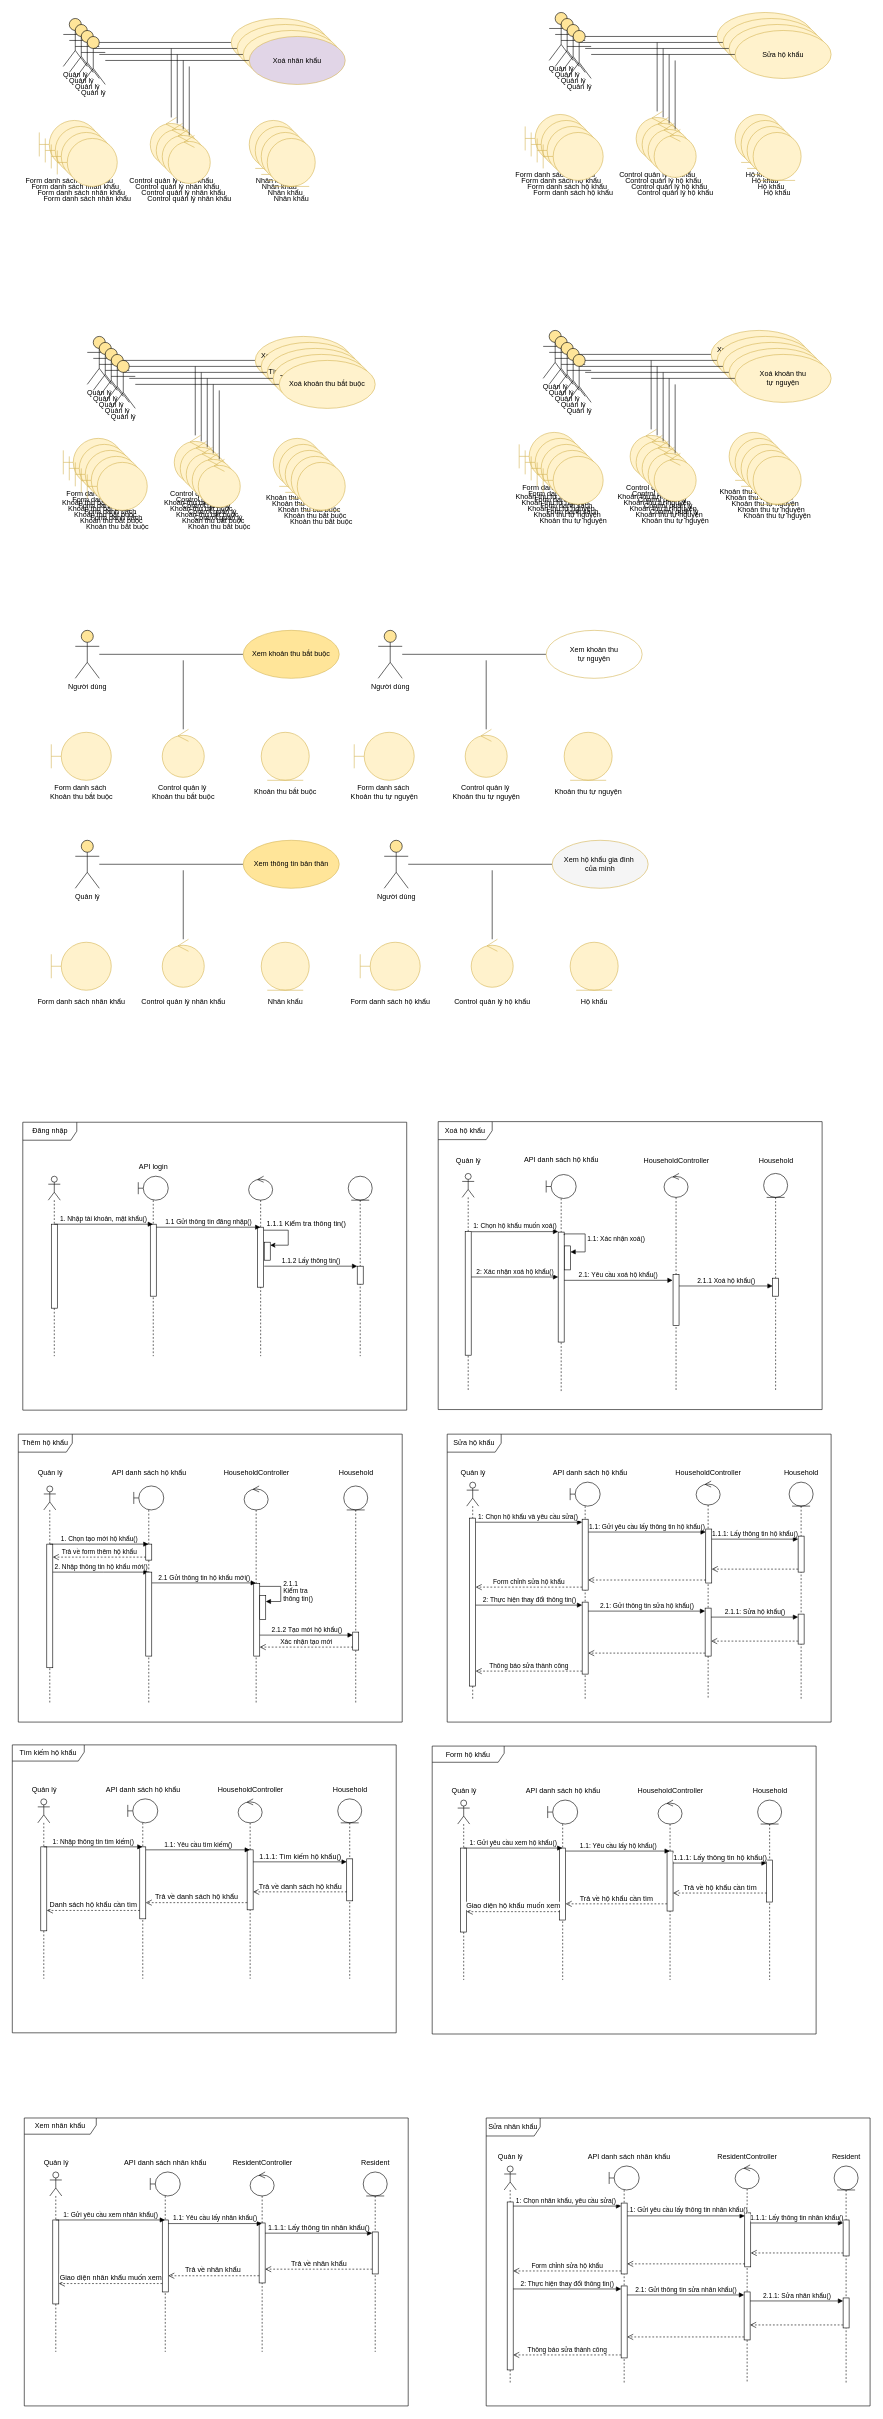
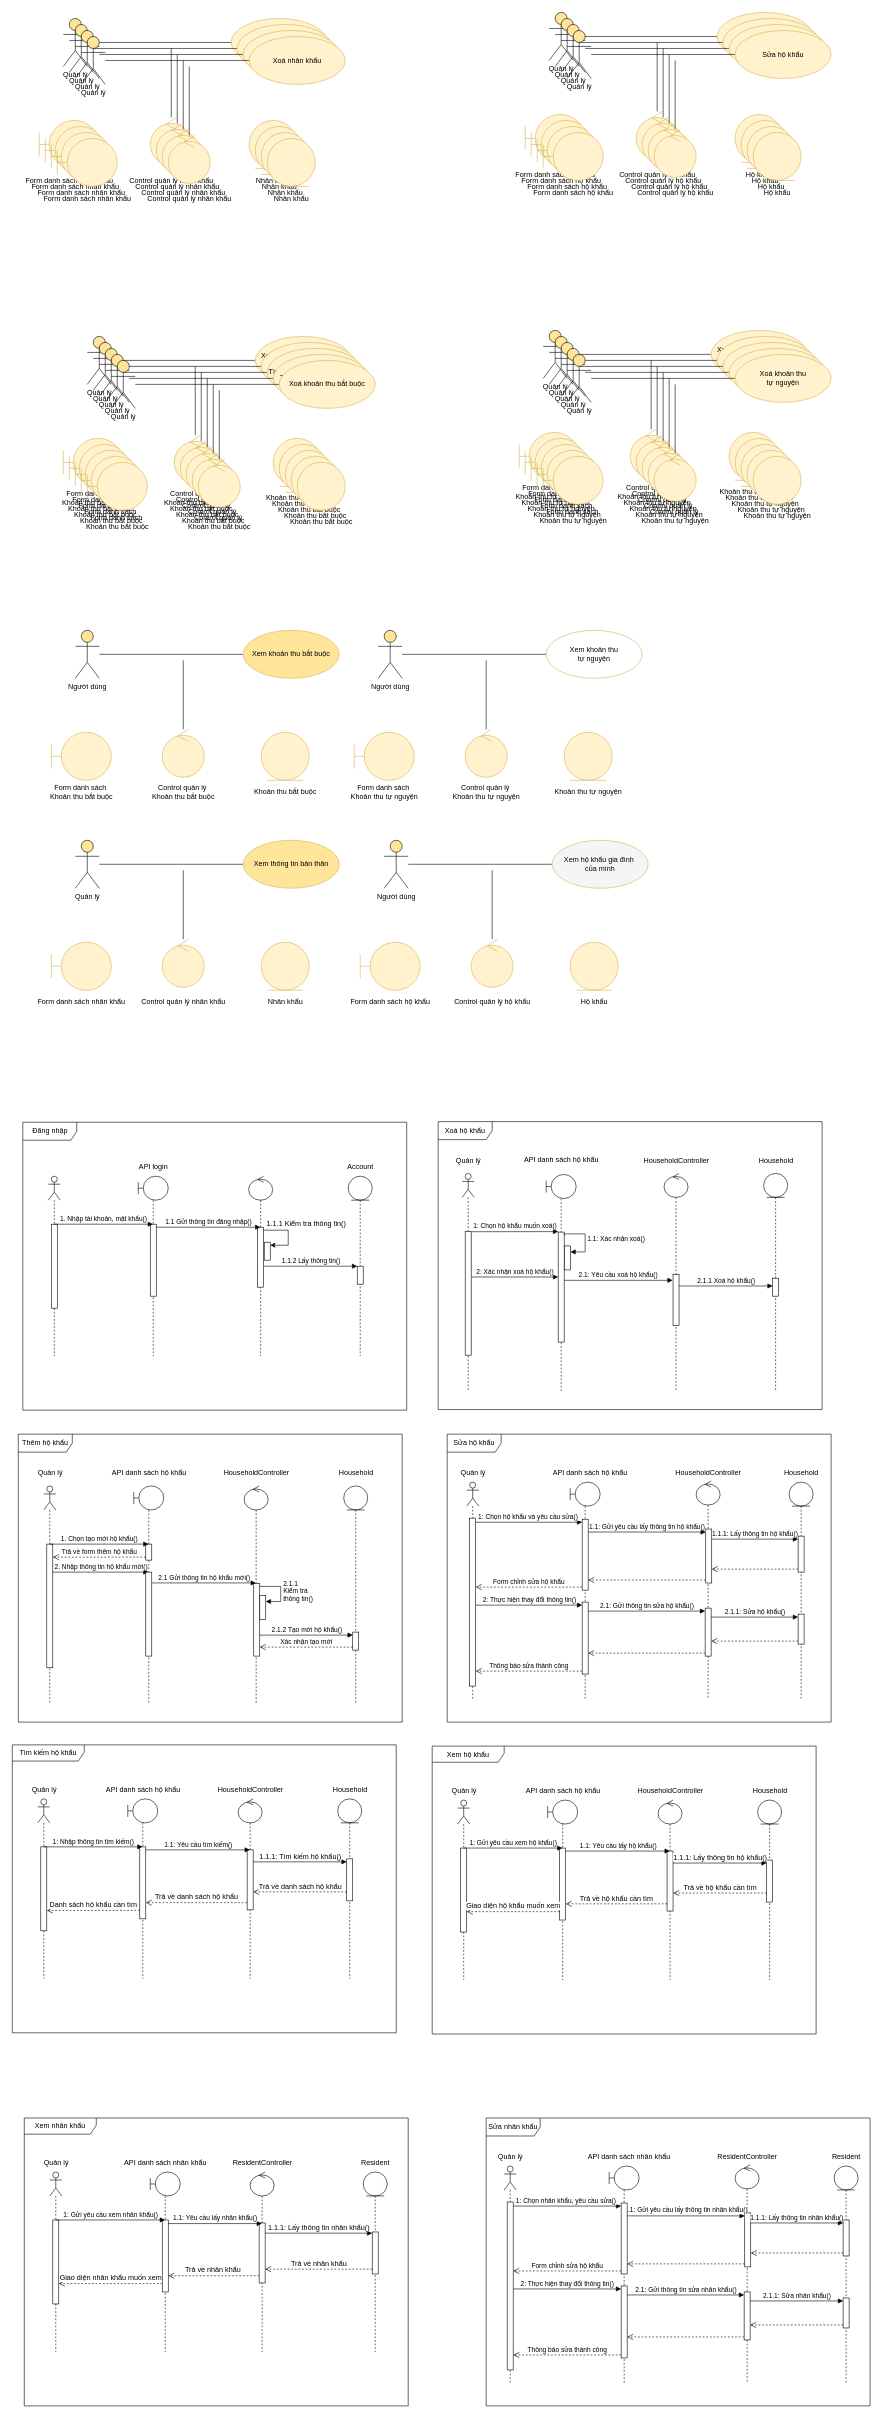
- <mxCell id="83" value="Xoá nhân khẩu" style="ellipse;whiteSpace=wrap;html=1;fillColor=#e1d5e7;strokeColor=#d6b656;" vertex="1" parent="80"><mxGeometry x="355" width="160" height="80" as="geometry" /></mxCell>
+ <mxCell id="83" value="Xoá nhân khẩu" style="ellipse;whiteSpace=wrap;html=1;fillColor=#fff2cc;strokeColor=#d6b656;" vertex="1" parent="80"><mxGeometry x="355" width="160" height="80" as="geometry" /></mxCell>
+ <mxCell id="359" value="Account" style="text;html=1;align=center;verticalAlign=middle;resizable=0;points=[];autosize=1;strokeColor=none;fillColor=none;" vertex="1" parent="356"><mxGeometry width="70" height="30" as="geometry" /></mxCell>
- <mxCell id="446" value="Form hộ khẩu" style="shape=umlFrame;whiteSpace=wrap;html=1;pointerEvents=0;width=120;height=27;" vertex="1" parent="441"><mxGeometry width="640" height="480" as="geometry" /></mxCell>
+ <mxCell id="446" value="Xem hộ khẩu" style="shape=umlFrame;whiteSpace=wrap;html=1;pointerEvents=0;width=120;height=27;" vertex="1" parent="441"><mxGeometry width="640" height="480" as="geometry" /></mxCell>
